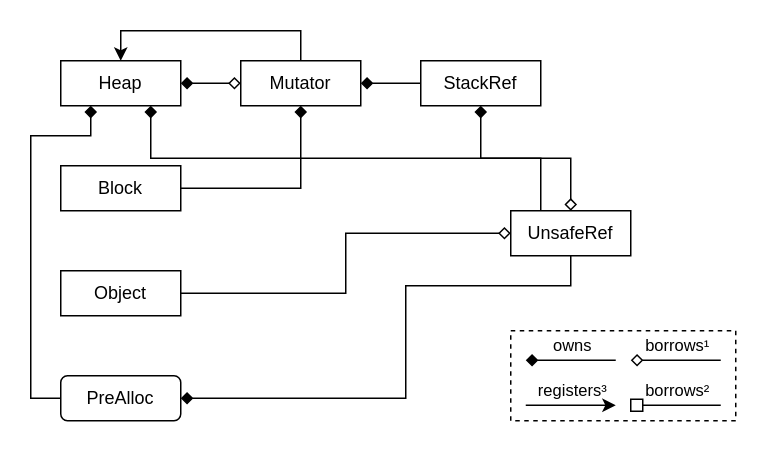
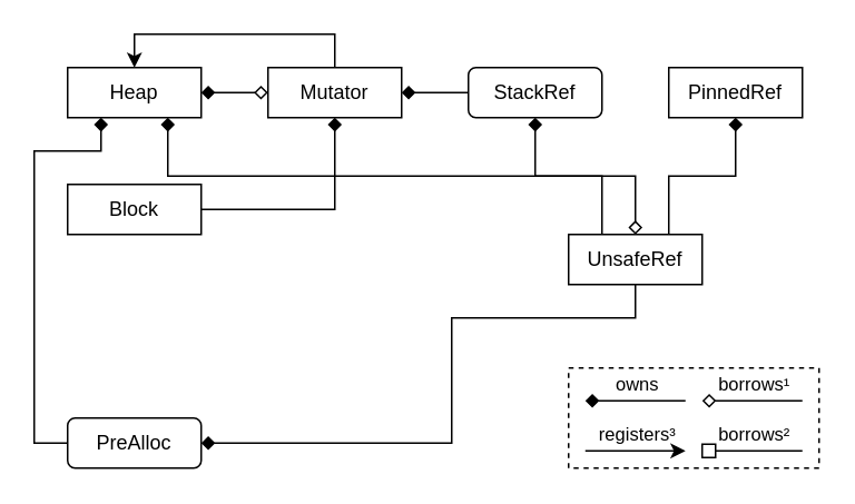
- <mxCell id="6" value="StackRef" style="rounded=0;whiteSpace=wrap;html=1;align=center;verticalAlign=middle;fillColor=none;" parent="1" vertex="1"><mxGeometry x="280" y="40" width="80" height="30" as="geometry" /></mxCell>
+ <mxCell id="6" value="StackRef" style="whiteSpace=wrap;html=1;align=center;verticalAlign=middle;fillColor=none;rounded=1;" parent="1" vertex="1"><mxGeometry x="280" y="40" width="80" height="30" as="geometry" /></mxCell>
+ <mxCell id="5" value="PinnedRef" style="rounded=0;whiteSpace=wrap;html=1;align=center;verticalAlign=middle;fillColor=none;" parent="1" vertex="1"><mxGeometry x="400" y="40" width="80" height="30" as="geometry" /></mxCell>
+ <mxCell id="8" value="" style="endArrow=none;html=1;rounded=0;elbow=vertical;exitX=0.5;exitY=1;exitDx=0;exitDy=0;entryX=0.75;entryY=0;entryDx=0;entryDy=0;endFill=0;edgeStyle=orthogonalEdgeStyle;startArrow=diamond;startFill=1;" parent="1" source="5" target="4" edge="1"><mxGeometry width="50" height="50" relative="1" as="geometry"><mxPoint x="280" y="300" as="sourcePoint" /><mxPoint x="360" y="180" as="targetPoint" /></mxGeometry></mxCell>
- <mxCell id="9" value="" style="endArrow=none;html=1;rounded=0;elbow=vertical;entryX=1;entryY=0.5;entryDx=0;entryDy=0;startArrow=diamond;startFill=0;edgeStyle=orthogonalEdgeStyle;exitX=0;exitY=0.5;exitDx=0;exitDy=0;" parent="1" source="4" target="14" edge="1"><mxGeometry width="50" height="50" relative="1" as="geometry"><mxPoint x="250" y="140" as="sourcePoint" /><mxPoint x="240" y="155" as="targetPoint" /></mxGeometry></mxCell>
- <mxCell id="14" value="Object" style="rounded=0;whiteSpace=wrap;html=1;align=center;verticalAlign=middle;fillColor=none;" parent="1" vertex="1"><mxGeometry x="40" y="180" width="80" height="30" as="geometry" /></mxCell>
